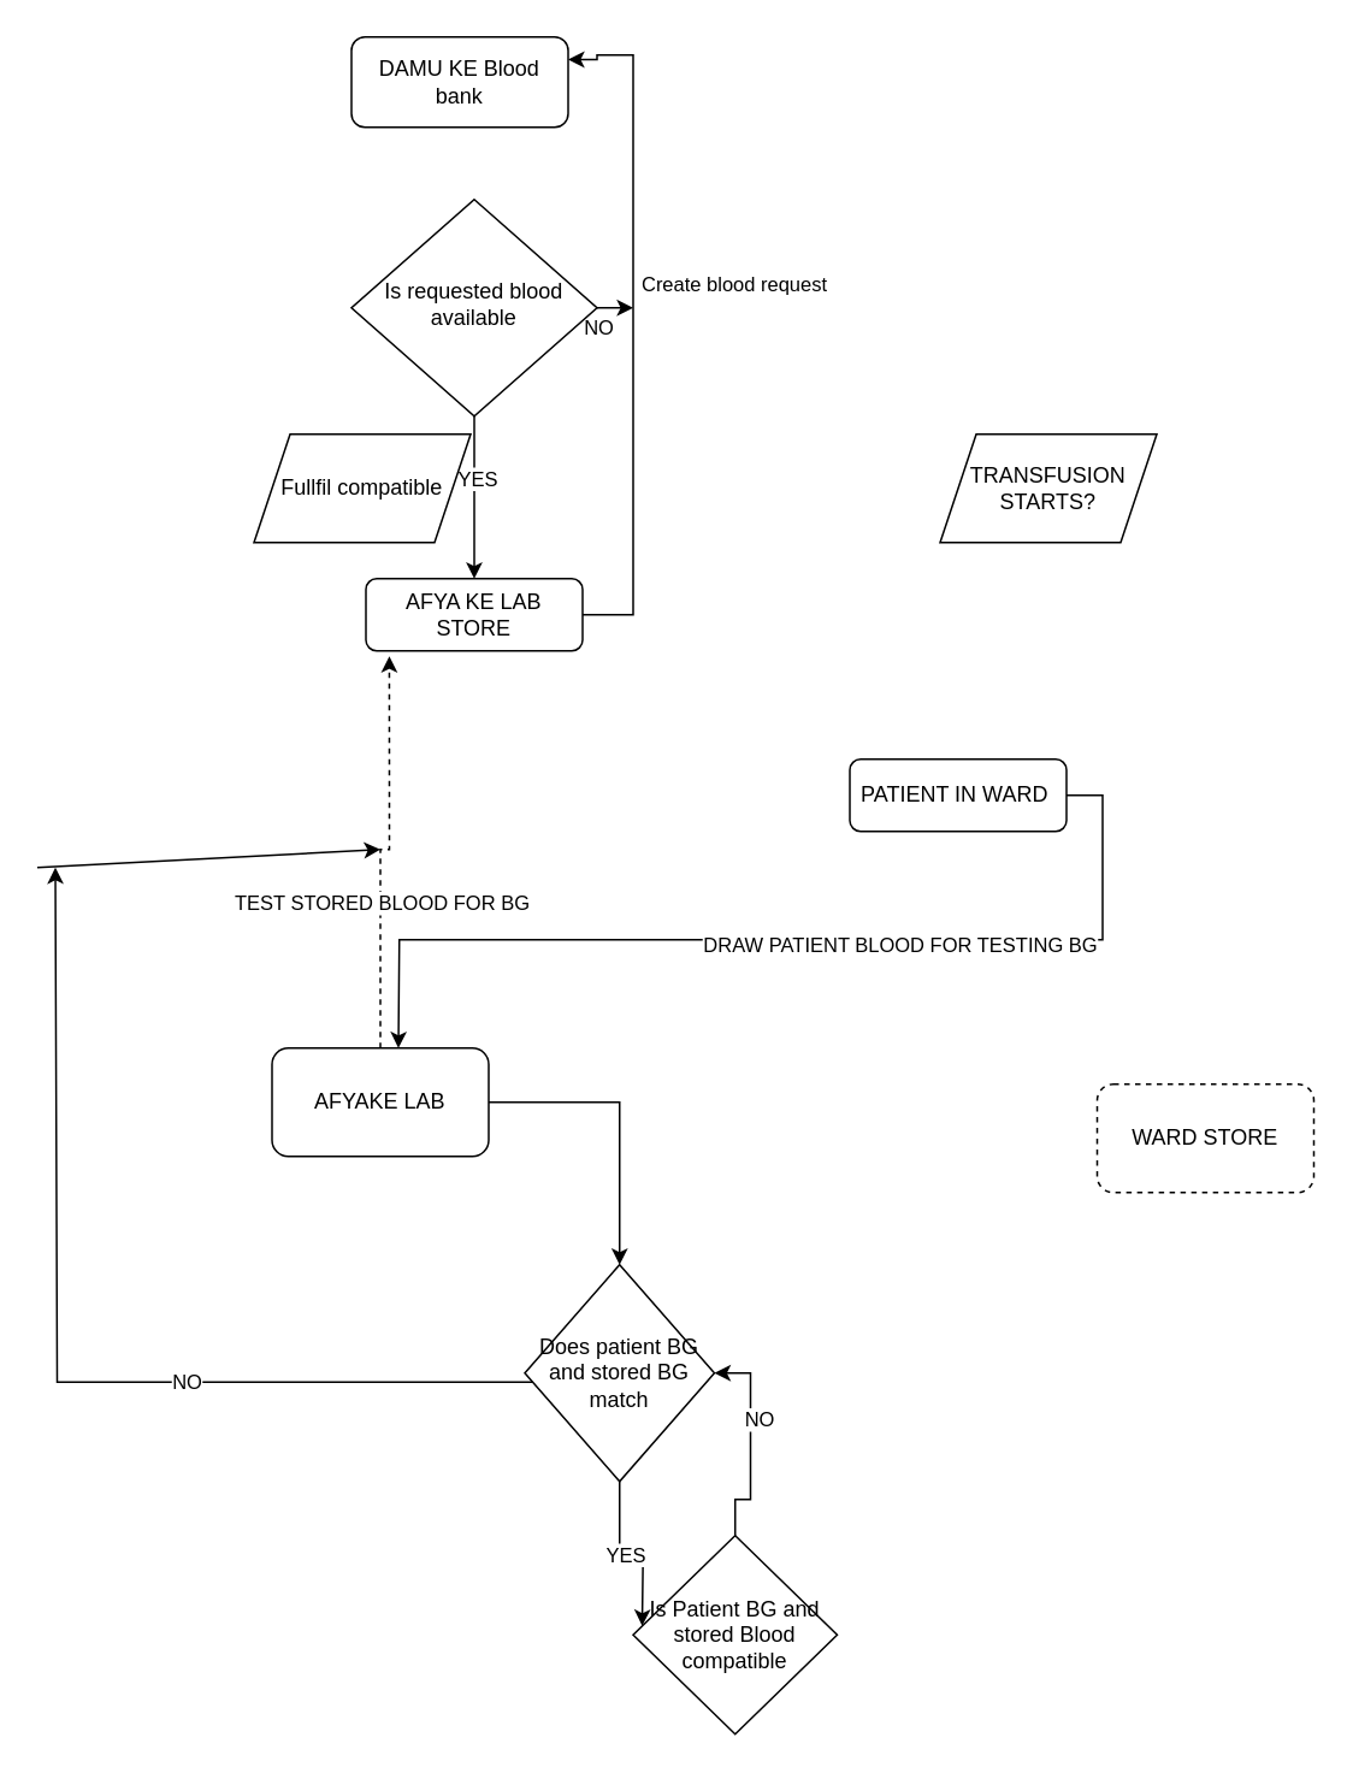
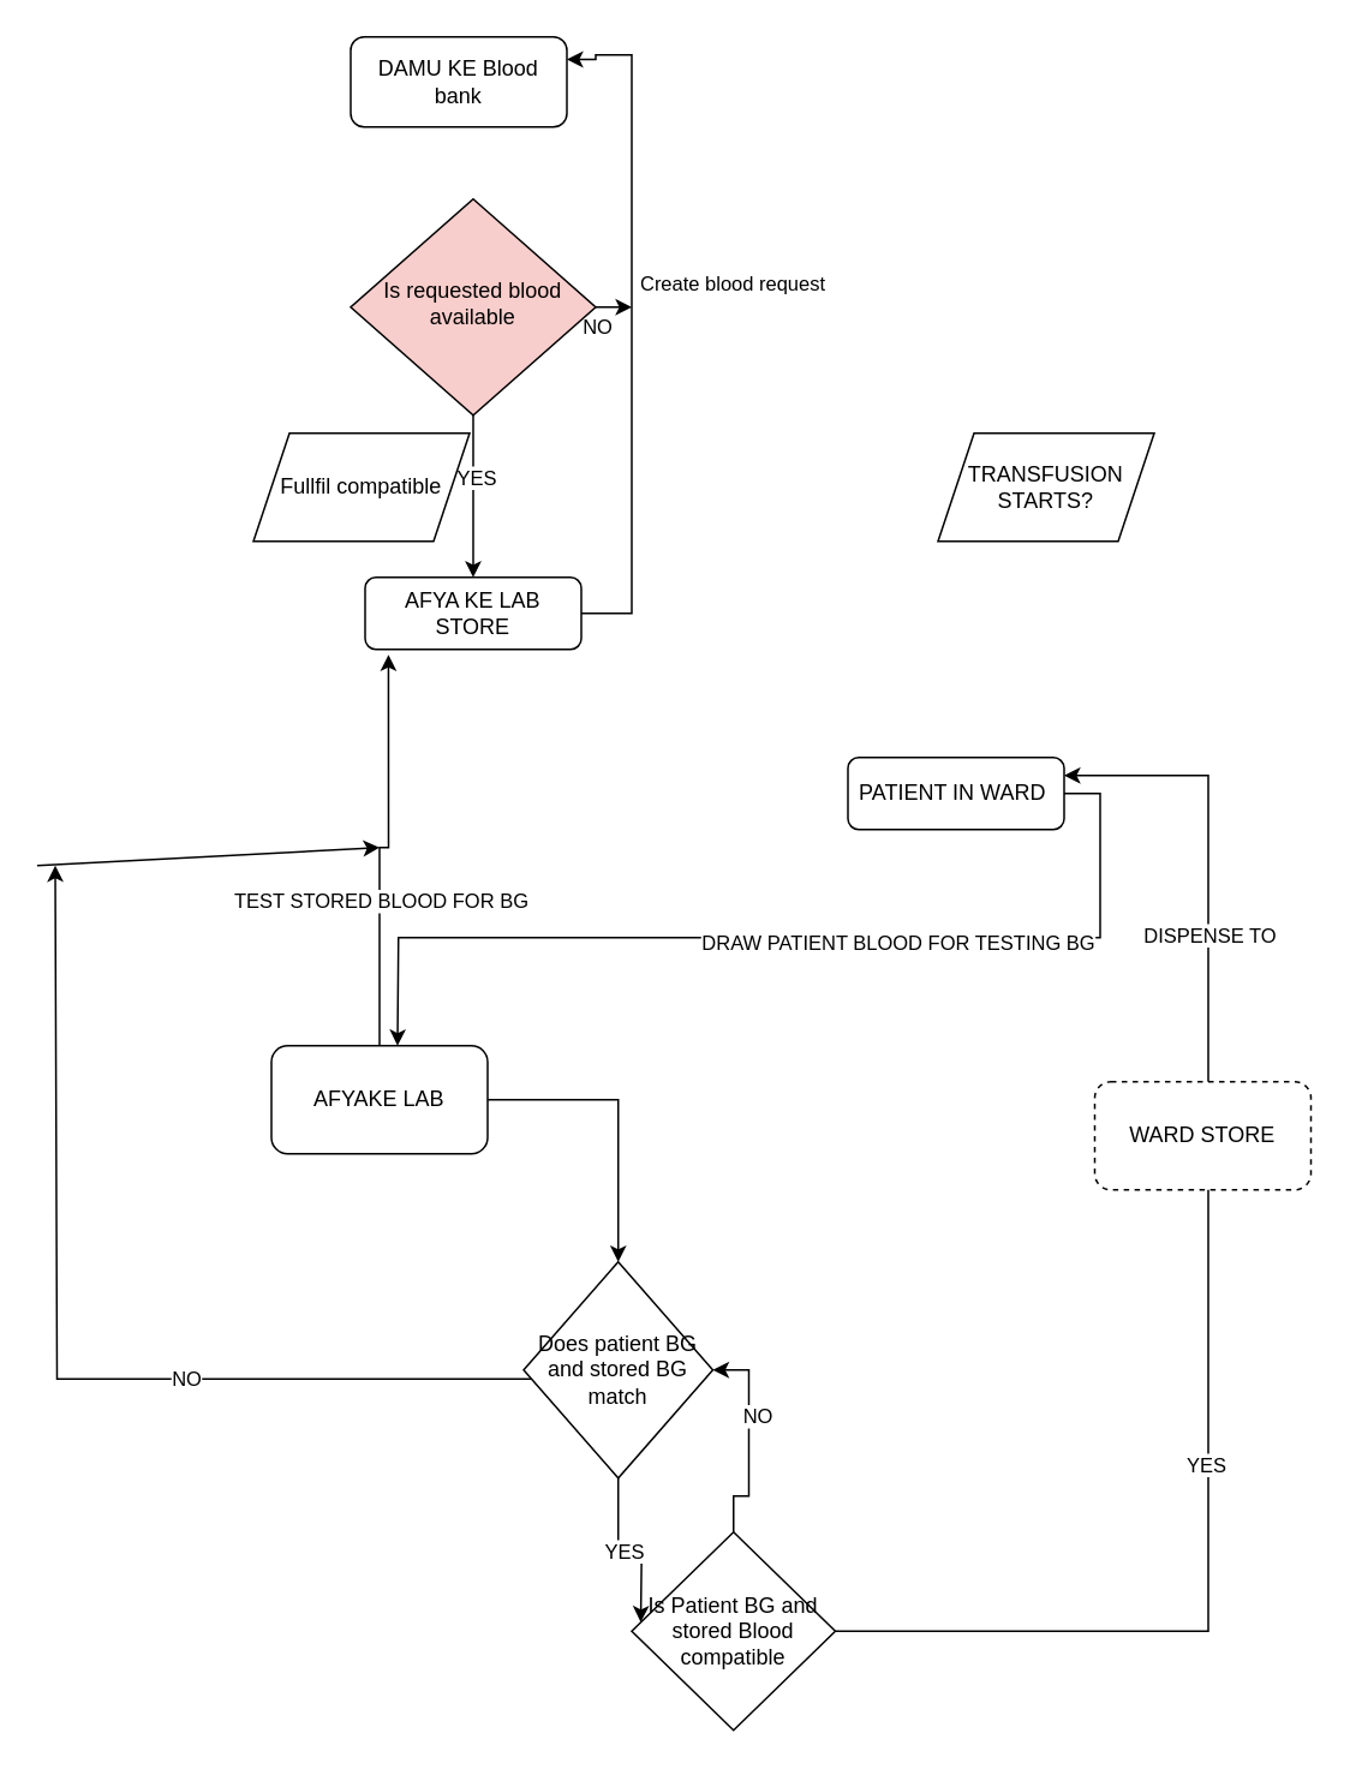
- <mxCell id="7" value="Is requested blood available" style="rhombus;whiteSpace=wrap;html=1;shadow=0;fontFamily=Helvetica;fontSize=12;align=center;strokeWidth=1;spacing=6;spacingTop=-4;" parent="1" vertex="1"><mxGeometry x="194" y="110" width="136" height="120" as="geometry" /></mxCell>
+ <mxCell id="7" value="Is requested blood available" style="rhombus;whiteSpace=wrap;html=1;shadow=0;fontFamily=Helvetica;fontSize=12;align=center;strokeWidth=1;spacing=6;spacingTop=-4;fillColor=#f8cecc;" parent="1" vertex="1"><mxGeometry x="194" y="110" width="136" height="120" as="geometry" /></mxCell>
- <mxCell id="17" style="edgeStyle=orthogonalEdgeStyle;rounded=0;orthogonalLoop=1;jettySize=auto;html=1;entryX=0.108;entryY=1.075;entryDx=0;entryDy=0;entryPerimeter=0;dashed=1;" edge="1" parent="1" source="13" target="10"><mxGeometry relative="1" as="geometry" /></mxCell>
+ <mxCell id="17" style="edgeStyle=orthogonalEdgeStyle;rounded=0;orthogonalLoop=1;jettySize=auto;html=1;entryX=0.108;entryY=1.075;entryDx=0;entryDy=0;entryPerimeter=0;" edge="1" parent="1" source="13" target="10"><mxGeometry relative="1" as="geometry" /></mxCell>
+ <mxCell id="27" style="edgeStyle=orthogonalEdgeStyle;rounded=0;orthogonalLoop=1;jettySize=auto;html=1;" edge="1" parent="1" source="30" target="16"><mxGeometry relative="1" as="geometry"><Array as="points"><mxPoint x="670" y="905" /><mxPoint x="670" y="430" /></Array></mxGeometry></mxCell>
+ <mxCell id="28" value="YES" style="edgeLabel;html=1;align=center;verticalAlign=middle;resizable=0;points=[];" vertex="1" connectable="0" parent="27"><mxGeometry x="-0.212" y="2" relative="1" as="geometry"><mxPoint as="offset" /></mxGeometry></mxCell>
+ <mxCell id="29" value="DISPENSE TO" style="edgeLabel;html=1;align=center;verticalAlign=middle;resizable=0;points=[];" vertex="1" connectable="0" parent="27"><mxGeometry x="0.56" relative="1" as="geometry"><mxPoint as="offset" /></mxGeometry></mxCell>
